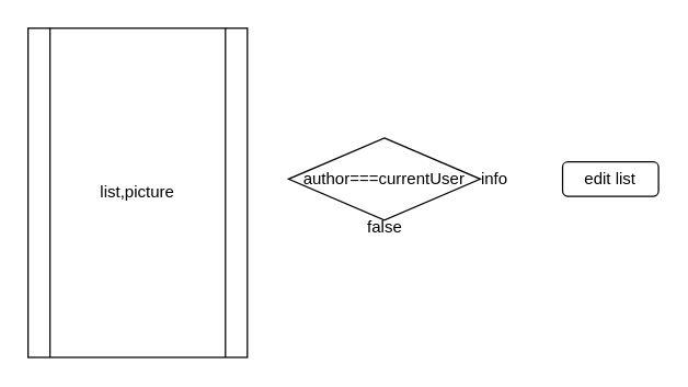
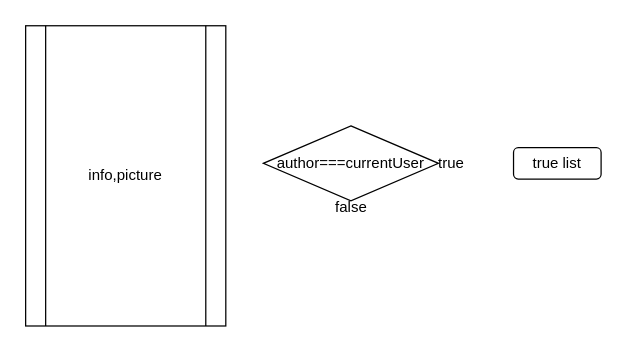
- <mxCell id="7" value="info" style="text;html=1;align=center;verticalAlign=middle;resizable=0;points=[];autosize=1;strokeColor=none;fillColor=none;" vertex="1" parent="1"><mxGeometry x="340" y="115" width="40" height="30" as="geometry" /></mxCell>
+ <mxCell id="7" value="true" style="text;html=1;align=center;verticalAlign=middle;resizable=0;points=[];autosize=1;strokeColor=none;fillColor=none;" vertex="1" parent="1"><mxGeometry x="340" y="115" width="40" height="30" as="geometry" /></mxCell>
- <mxCell id="3" value="edit list" style="rounded=1;whiteSpace=wrap;html=1;" vertex="1" parent="1"><mxGeometry x="410" y="117.5" width="70" height="25" as="geometry" /></mxCell>
+ <mxCell id="3" value="true list" style="rounded=1;whiteSpace=wrap;html=1;" vertex="1" parent="1"><mxGeometry x="410" y="117.5" width="70" height="25" as="geometry" /></mxCell>
- <mxCell id="2" value="list,picture" style="shape=process;whiteSpace=wrap;html=1;backgroundOutline=1;" vertex="1" parent="1"><mxGeometry x="20" y="20" width="160" height="240" as="geometry" /></mxCell>
+ <mxCell id="2" value="info,picture" style="shape=process;whiteSpace=wrap;html=1;backgroundOutline=1;" vertex="1" parent="1"><mxGeometry x="20" y="20" width="160" height="240" as="geometry" /></mxCell>
